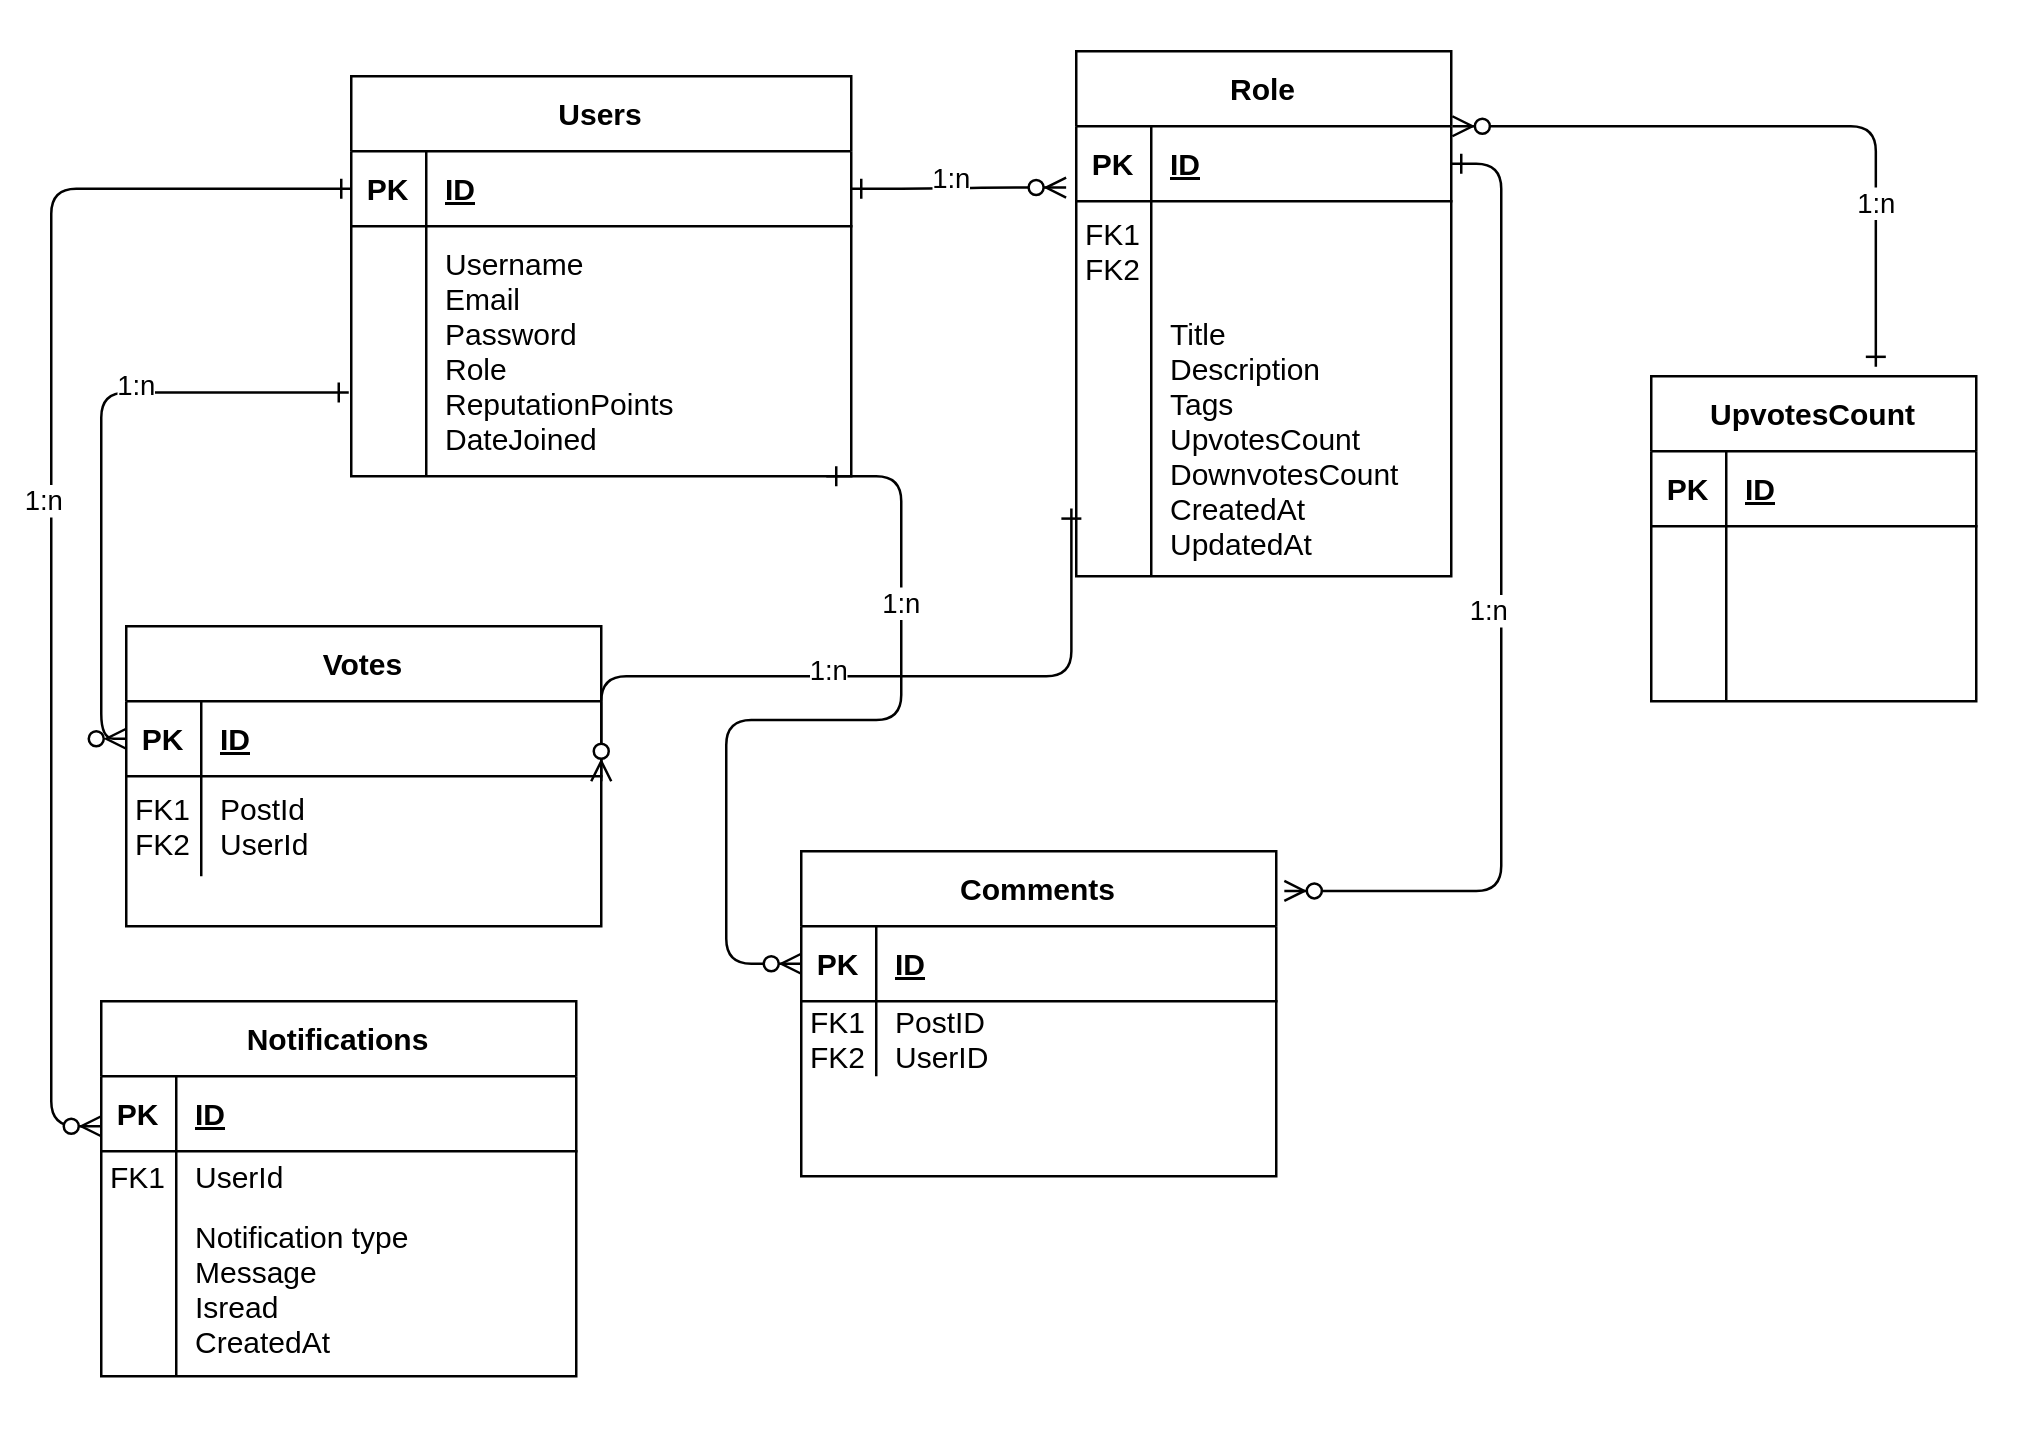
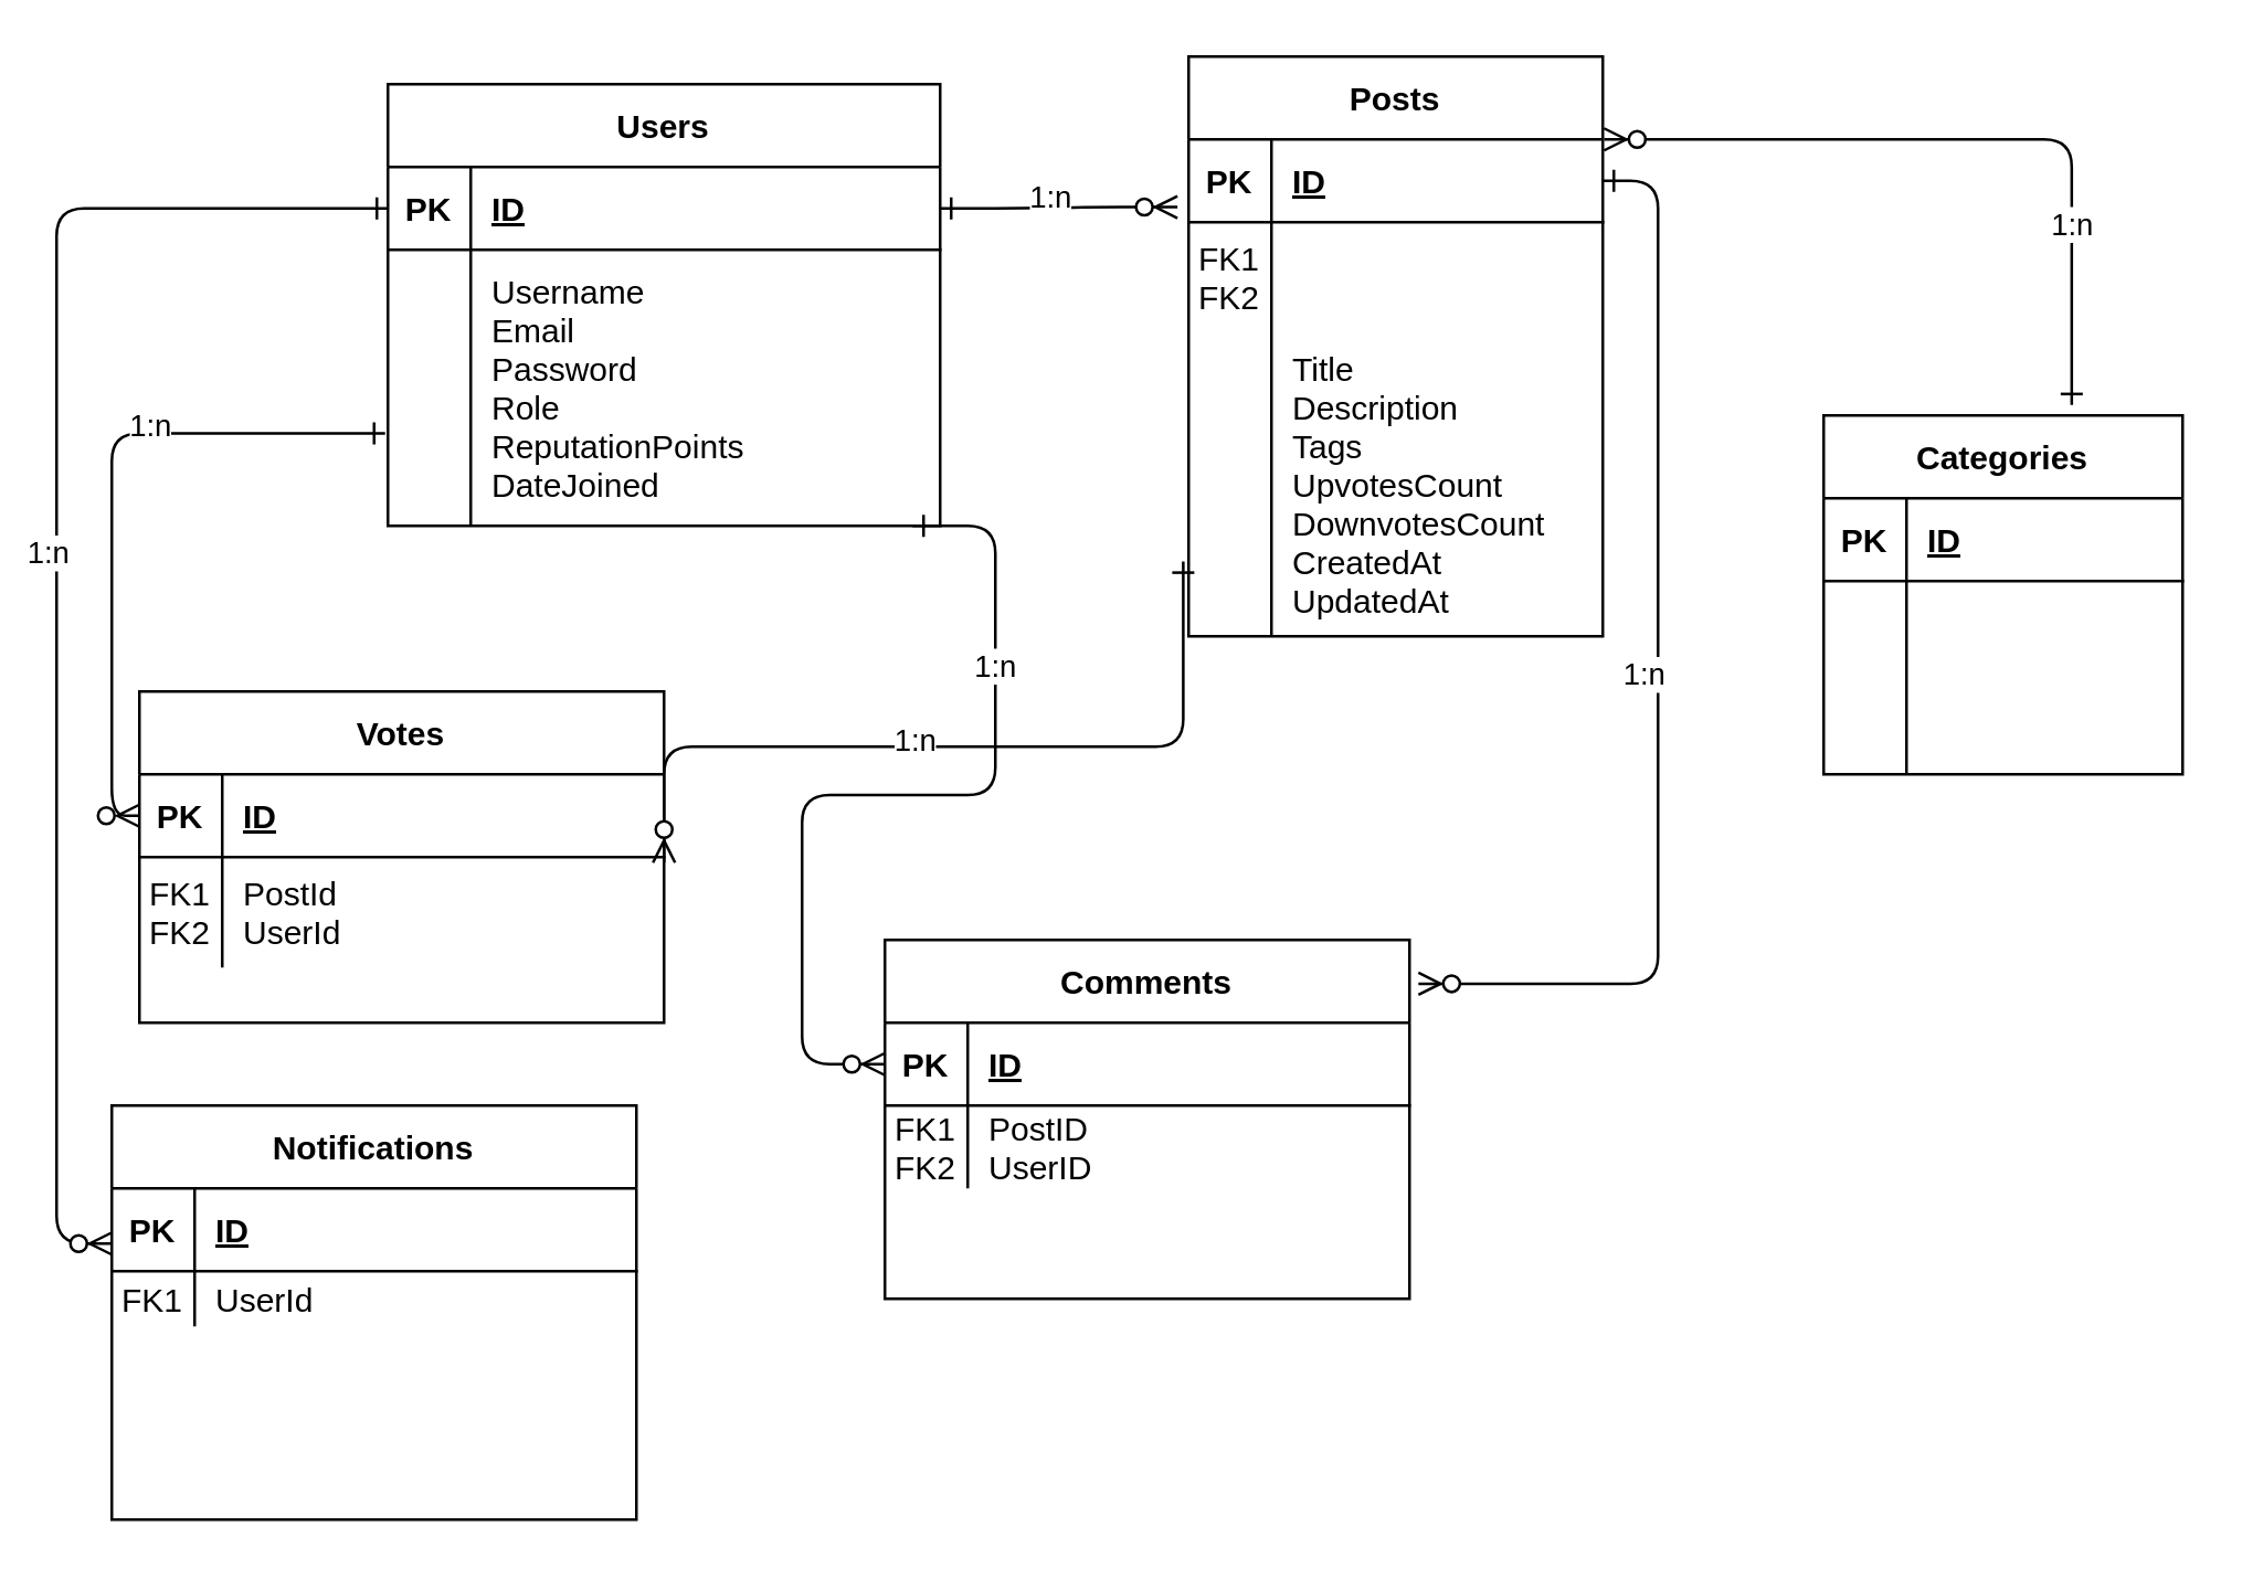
- <mxCell id="4" value="Role" style="shape=table;startSize=30;container=1;collapsible=1;childLayout=tableLayout;fixedRows=1;rowLines=0;fontStyle=1;align=center;resizeLast=1;" parent="1" vertex="1"><mxGeometry x="430" y="20" width="150" height="210" as="geometry" /></mxCell>
+ <mxCell id="4" value="Posts" style="shape=table;startSize=30;container=1;collapsible=1;childLayout=tableLayout;fixedRows=1;rowLines=0;fontStyle=1;align=center;resizeLast=1;" parent="1" vertex="1"><mxGeometry x="430" y="20" width="150" height="210" as="geometry" /></mxCell>
- <mxCell id="58" value="UpvotesCount" style="shape=table;startSize=30;container=1;collapsible=1;childLayout=tableLayout;fixedRows=1;rowLines=0;fontStyle=1;align=center;resizeLast=1;" vertex="1" parent="1"><mxGeometry x="660" y="150" width="130" height="130" as="geometry" /></mxCell>
+ <mxCell id="58" value="Categories" style="shape=table;startSize=30;container=1;collapsible=1;childLayout=tableLayout;fixedRows=1;rowLines=0;fontStyle=1;align=center;resizeLast=1;" vertex="1" parent="1"><mxGeometry x="660" y="150" width="130" height="130" as="geometry" /></mxCell>
- <mxCell id="53" value="Notification type&#10;Message &#10;Isread&#10;CreatedAt" style="shape=partialRectangle;overflow=hidden;connectable=0;fillColor=none;top=0;left=0;bottom=0;right=0;align=left;spacingLeft=6;" parent="51" vertex="1"><mxGeometry x="30" width="160" height="70" as="geometry"><mxRectangle width="160" height="70" as="alternateBounds" /></mxGeometry></mxCell>
